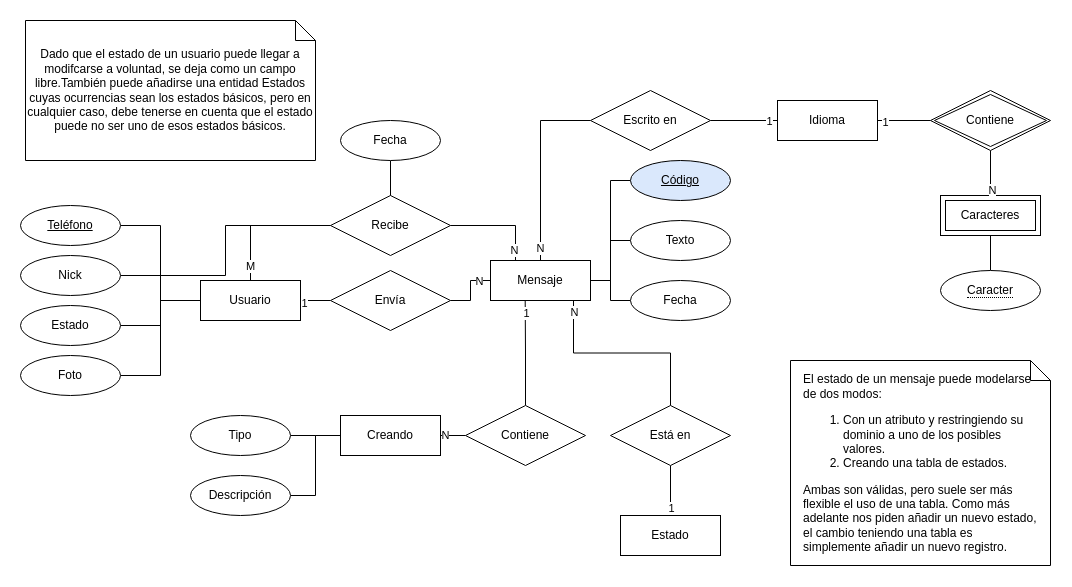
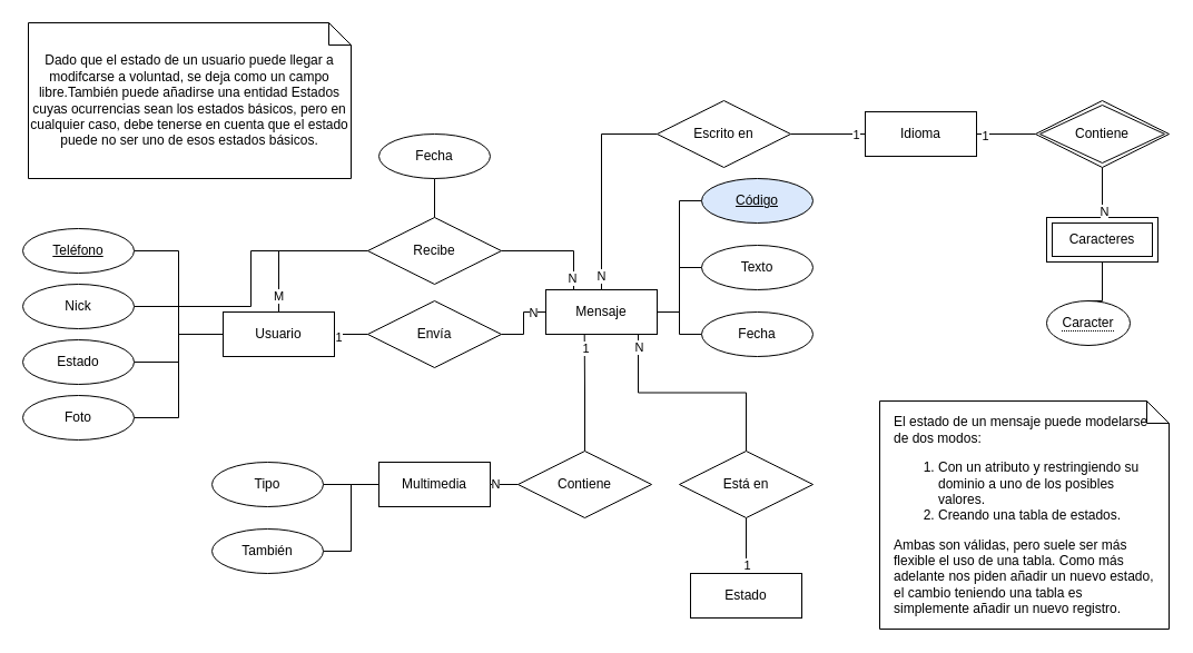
- <mxCell id="43" value="&lt;span style=&quot;border-bottom: 1px dotted&quot;&gt;Caracter&lt;/span&gt;" style="ellipse;whiteSpace=wrap;html=1;align=center;" vertex="1" parent="1"><mxGeometry x="940" y="270" width="100" height="40" as="geometry" /></mxCell>
+ <mxCell id="43" value="&lt;span style=&quot;border-bottom: 1px dotted&quot;&gt;Caracter&lt;/span&gt;" style="ellipse;whiteSpace=wrap;html=1;align=center;" vertex="1" parent="1"><mxGeometry x="940" y="270" width="75" height="40" as="geometry" /></mxCell>
- <mxCell id="35" value="Creando" style="whiteSpace=wrap;html=1;align=center;" vertex="1" parent="1"><mxGeometry x="340" y="415" width="100" height="40" as="geometry" /></mxCell>
+ <mxCell id="35" value="Multimedia" style="whiteSpace=wrap;html=1;align=center;" vertex="1" parent="1"><mxGeometry x="340" y="415" width="100" height="40" as="geometry" /></mxCell>
- <mxCell id="50" value="Descripción" style="ellipse;whiteSpace=wrap;html=1;align=center;" vertex="1" parent="1"><mxGeometry x="190" y="475" width="100" height="40" as="geometry" /></mxCell>
+ <mxCell id="50" value="También" style="ellipse;whiteSpace=wrap;html=1;align=center;" vertex="1" parent="1"><mxGeometry x="190" y="475" width="100" height="40" as="geometry" /></mxCell>
